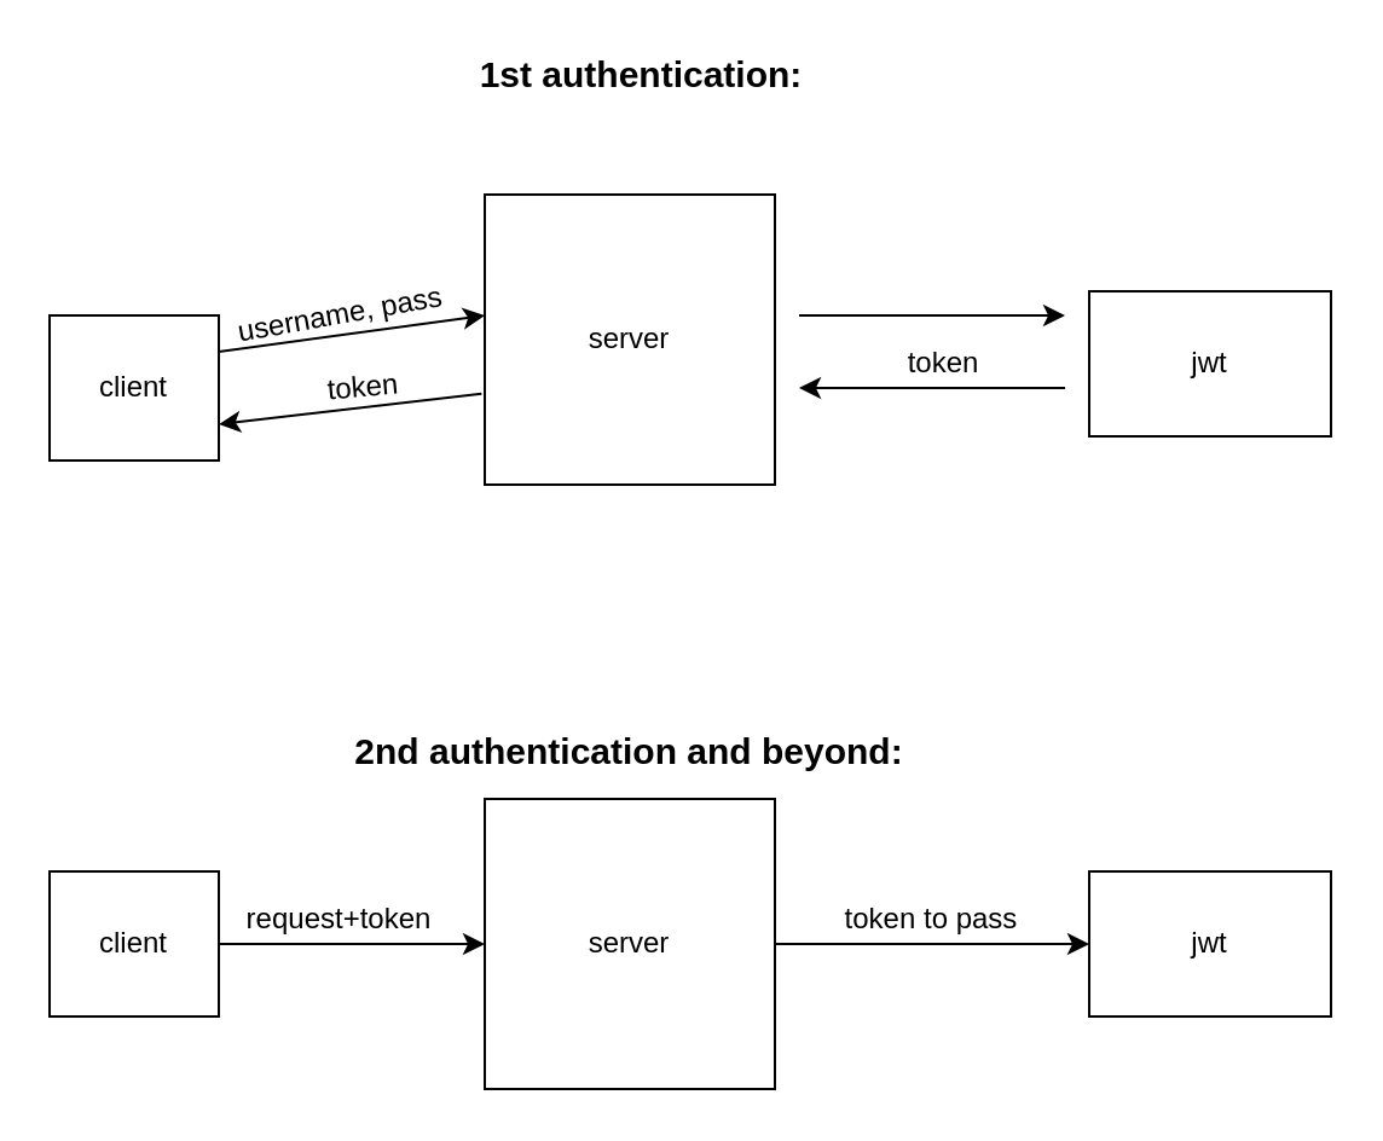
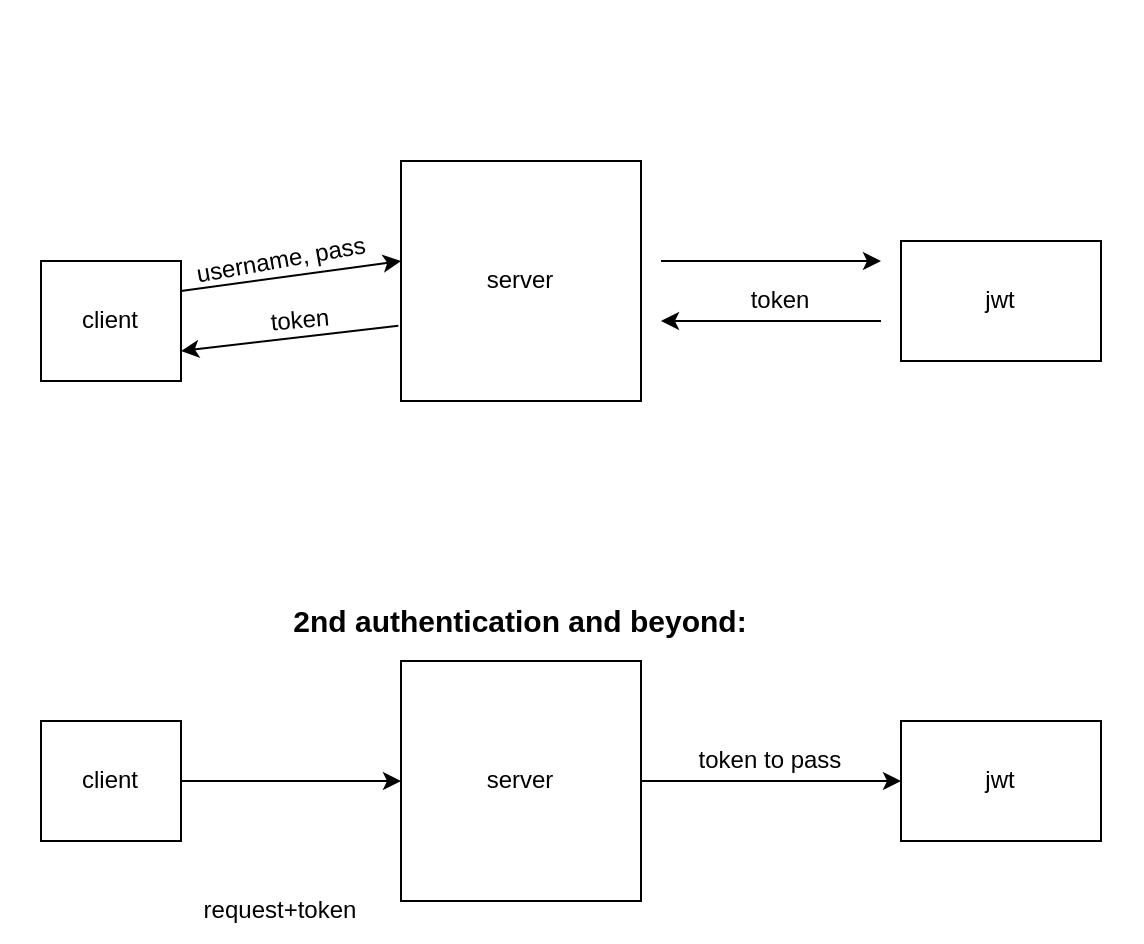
- <mxCell id="12" value="&lt;b&gt;&lt;font style=&quot;font-size: 15px&quot;&gt;1st authentication:&lt;/font&gt;&lt;/b&gt;" style="text;html=1;strokeColor=none;fillColor=none;align=center;verticalAlign=middle;whiteSpace=wrap;rounded=0;" parent="1" vertex="1"><mxGeometry x="190" y="20" width="150" height="20" as="geometry" /></mxCell>
- <mxCell id="19" value="request+token" style="text;html=1;strokeColor=none;fillColor=none;align=center;verticalAlign=middle;whiteSpace=wrap;rounded=0;" parent="1" vertex="1"><mxGeometry x="90" y="370" width="100" height="20" as="geometry" /></mxCell>
+ <mxCell id="19" value="request+token" style="text;html=1;strokeColor=none;fillColor=none;align=center;verticalAlign=middle;whiteSpace=wrap;rounded=0;" parent="1" vertex="1"><mxGeometry x="90" y="445" width="100" height="20" as="geometry" /></mxCell>
